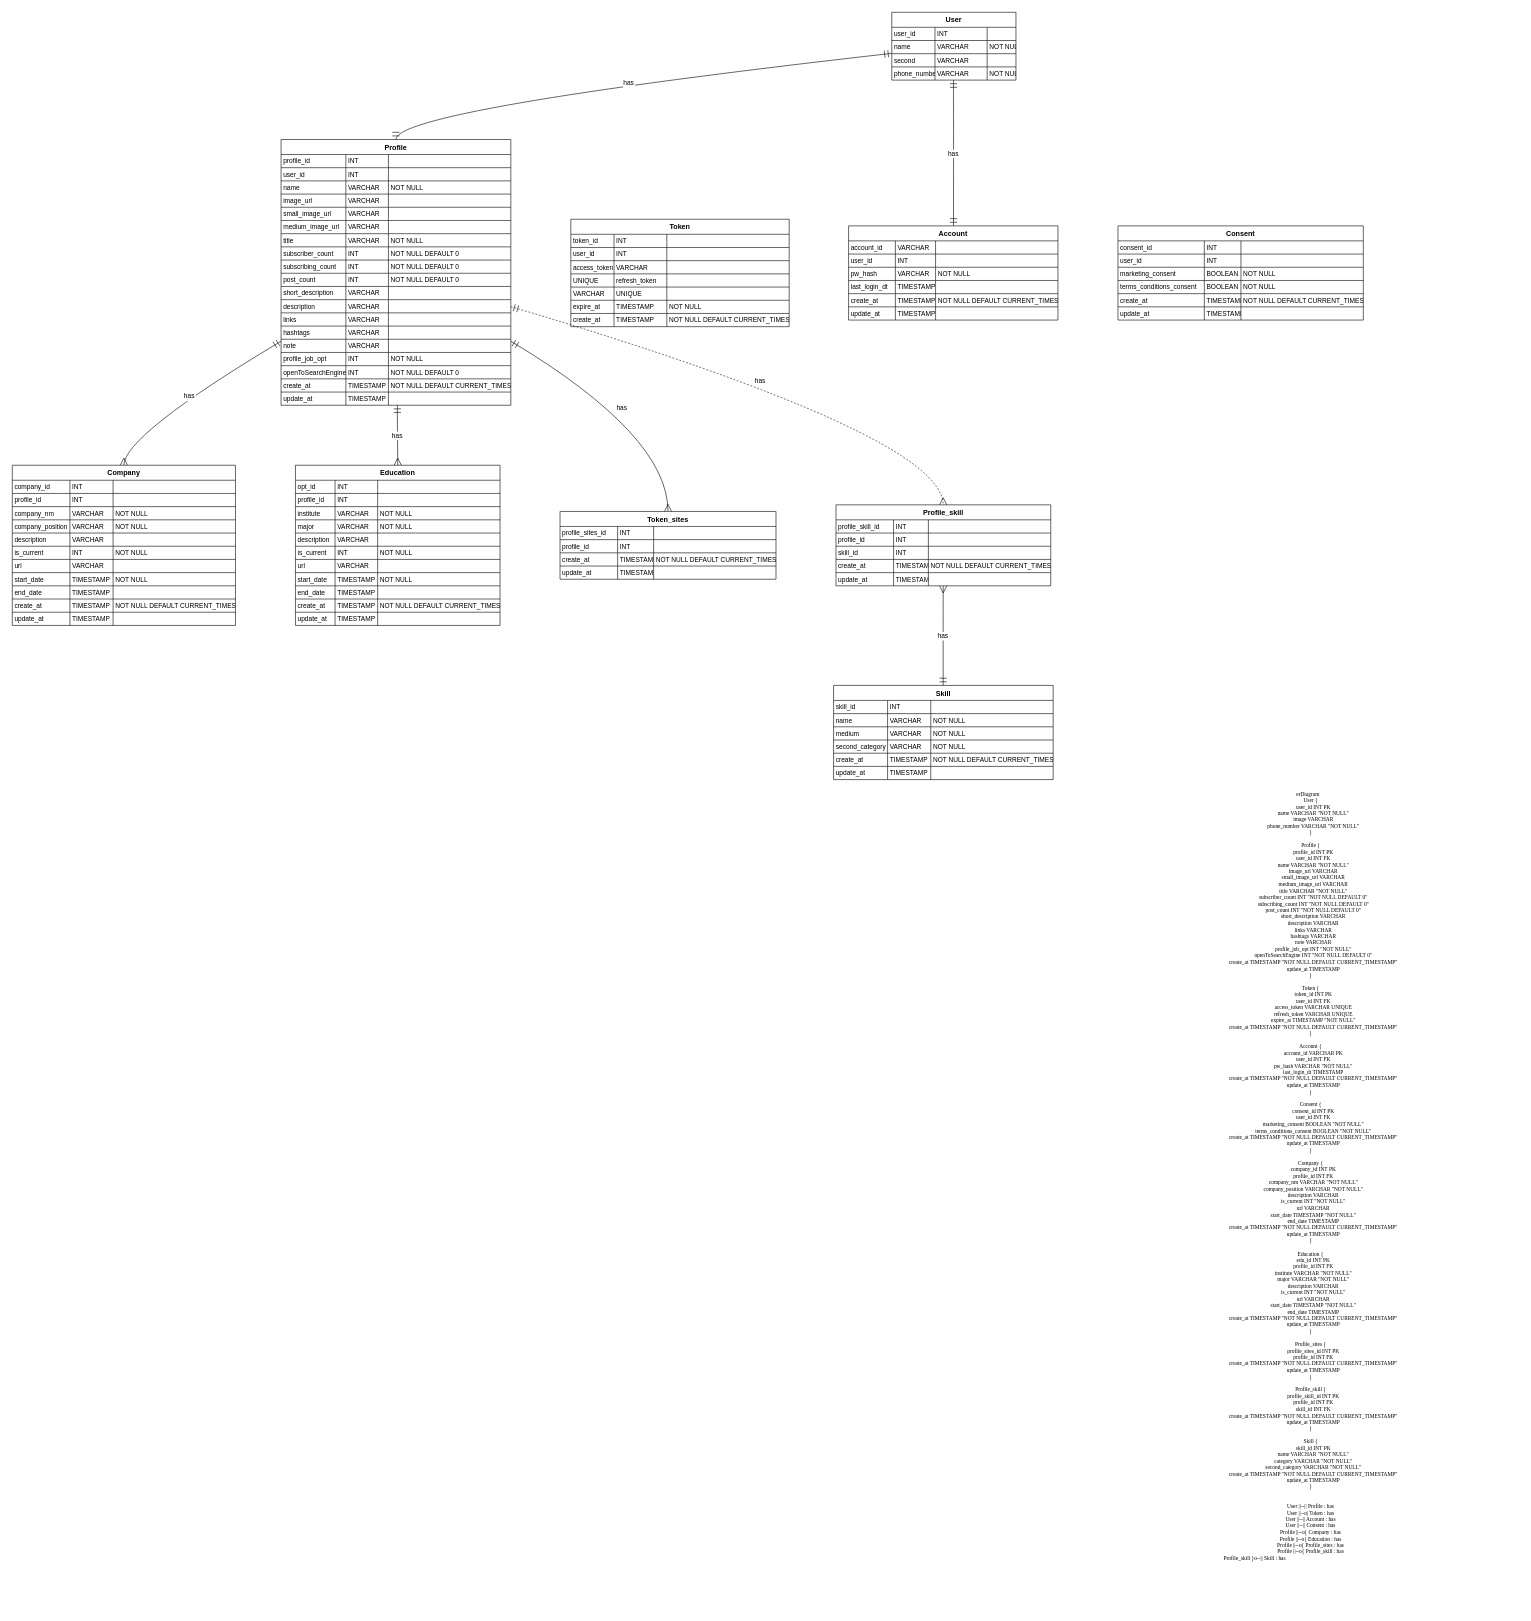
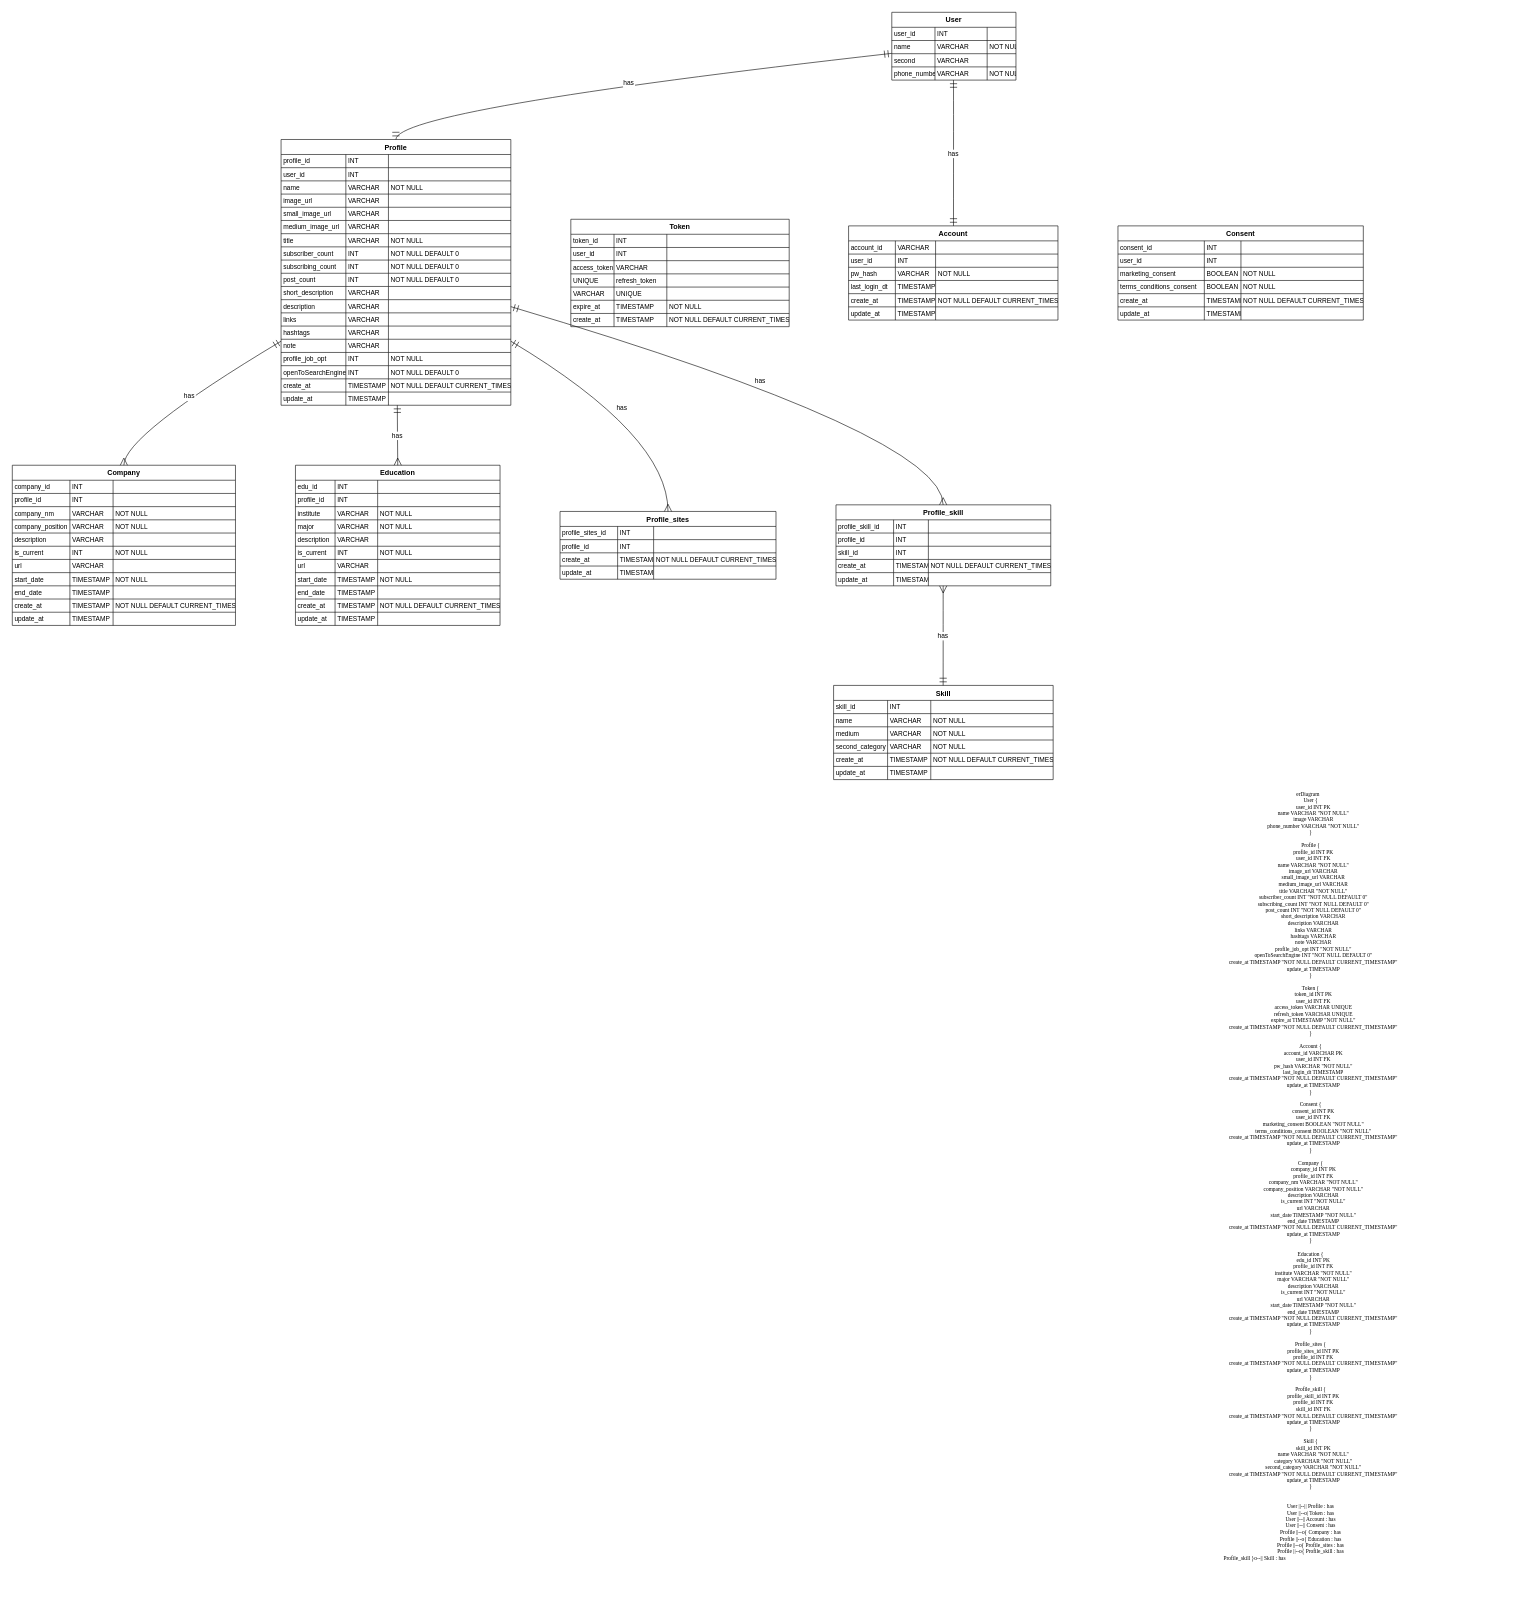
- <mxCell id="333" value="has" style="curved=1;startArrow=ERmandOne;startSize=10;endArrow=ERmany;endSize=10;exitX=1.0;exitY=0.629;entryX=0.499;entryY=0.003;rounded=0;dashed=1;" edge="1" parent="1" source="19" target="282"><mxGeometry relative="1" as="geometry"><Array as="points"><mxPoint x="1572" y="725" /></Array></mxGeometry></mxCell>
+ <mxCell id="333" value="has" style="curved=1;startArrow=ERmandOne;startSize=10;;endArrow=ERmany;endSize=10;;exitX=1.0;exitY=0.629;entryX=0.499;entryY=0.003;rounded=0;" edge="1" parent="1" source="19" target="282"><mxGeometry relative="1" as="geometry"><Array as="points"><mxPoint x="1572" y="725" /></Array></mxGeometry></mxCell>
- <mxCell id="222" value="opt_id" style="shape=partialRectangle;connectable=0;fillColor=none;top=0;left=0;bottom=0;right=0;align=left;spacingLeft=2;overflow=hidden;fontSize=11;" vertex="1" parent="221"><mxGeometry width="66" height="22" as="geometry"><mxRectangle width="66" height="22" as="alternateBounds" /></mxGeometry></mxCell>
+ <mxCell id="222" value="edu_id" style="shape=partialRectangle;connectable=0;fillColor=none;top=0;left=0;bottom=0;right=0;align=left;spacingLeft=2;overflow=hidden;fontSize=11;" vertex="1" parent="221"><mxGeometry width="66" height="22" as="geometry"><mxRectangle width="66" height="22" as="alternateBounds" /></mxGeometry></mxCell>
- <mxCell id="265" value="Token_sites" style="shape=table;startSize=25;container=1;collapsible=0;childLayout=tableLayout;fixedRows=1;rowLines=1;fontStyle=1;align=center;resizeLast=1;" vertex="1" parent="1"><mxGeometry x="933" y="852" width="360" height="113" as="geometry" /></mxCell>
+ <mxCell id="265" value="Profile_sites" style="shape=table;startSize=25;container=1;collapsible=0;childLayout=tableLayout;fixedRows=1;rowLines=1;fontStyle=1;align=center;resizeLast=1;" vertex="1" parent="1"><mxGeometry x="933" y="852" width="360" height="113" as="geometry" /></mxCell>
